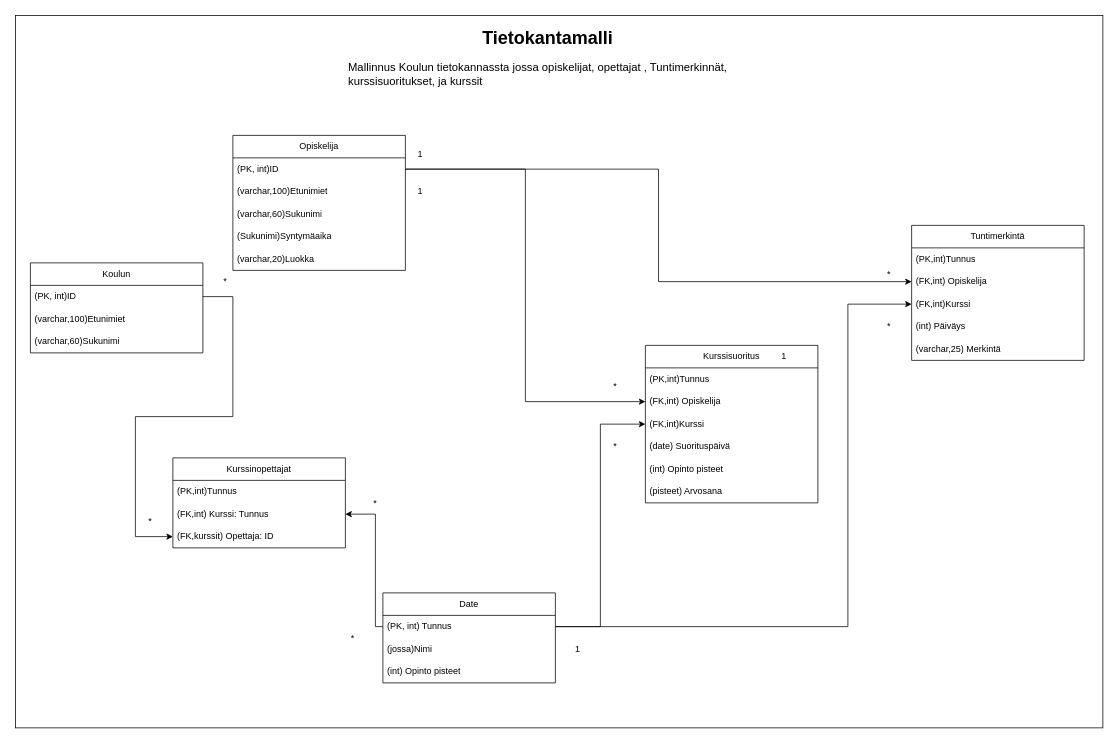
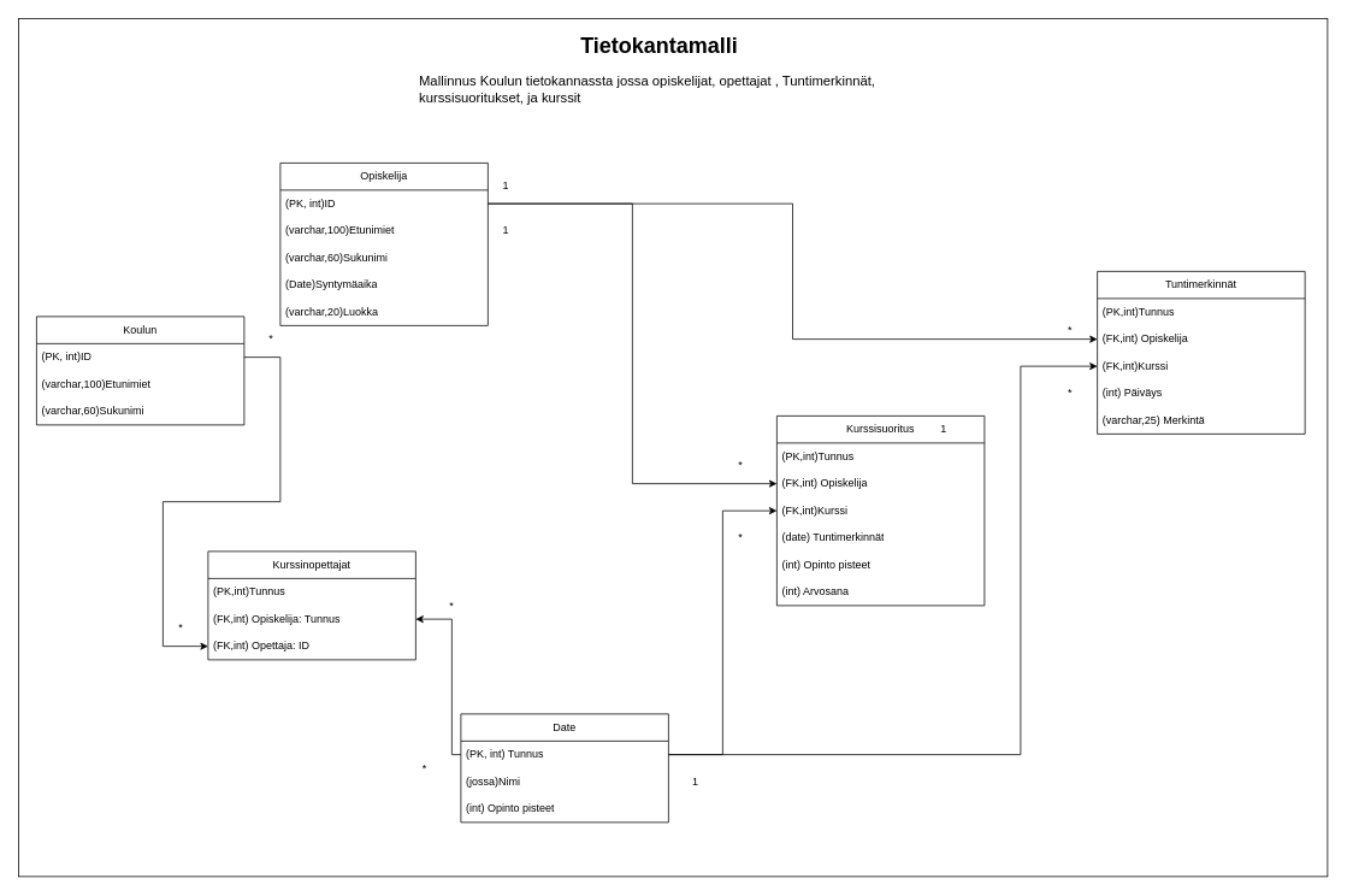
- <mxCell id="8" value="(Sukunimi)Syntymäaika" style="text;strokeColor=none;fillColor=none;align=left;verticalAlign=middle;spacingLeft=4;spacingRight=4;overflow=hidden;points=[[0,0.5],[1,0.5]];portConstraint=eastwest;rotatable=0;whiteSpace=wrap;html=1;" vertex="1" parent="4"><mxGeometry y="120" width="230" height="30" as="geometry" /></mxCell>
+ <mxCell id="8" value="(Date)Syntymäaika" style="text;strokeColor=none;fillColor=none;align=left;verticalAlign=middle;spacingLeft=4;spacingRight=4;overflow=hidden;points=[[0,0.5],[1,0.5]];portConstraint=eastwest;rotatable=0;whiteSpace=wrap;html=1;" vertex="1" parent="4"><mxGeometry y="120" width="230" height="30" as="geometry" /></mxCell>
- <mxCell id="26" value="Tuntimerkintä" style="swimlane;fontStyle=0;childLayout=stackLayout;horizontal=1;startSize=30;horizontalStack=0;resizeParent=1;resizeParentMax=0;resizeLast=0;collapsible=1;marginBottom=0;whiteSpace=wrap;html=1;" vertex="1" parent="1"><mxGeometry x="1215" y="300" width="230" height="180" as="geometry" /></mxCell>
+ <mxCell id="26" value="Tuntimerkinnät" style="swimlane;fontStyle=0;childLayout=stackLayout;horizontal=1;startSize=30;horizontalStack=0;resizeParent=1;resizeParentMax=0;resizeLast=0;collapsible=1;marginBottom=0;whiteSpace=wrap;html=1;" vertex="1" parent="1"><mxGeometry x="1215" y="300" width="230" height="180" as="geometry" /></mxCell>
- <mxCell id="14" value="(date) Suorituspäivä" style="text;strokeColor=none;fillColor=none;align=left;verticalAlign=middle;spacingLeft=4;spacingRight=4;overflow=hidden;points=[[0,0.5],[1,0.5]];portConstraint=eastwest;rotatable=0;whiteSpace=wrap;html=1;" vertex="1" parent="10"><mxGeometry y="120" width="230" height="30" as="geometry" /></mxCell>
+ <mxCell id="14" value="(date) Tuntimerkinnät" style="text;strokeColor=none;fillColor=none;align=left;verticalAlign=middle;spacingLeft=4;spacingRight=4;overflow=hidden;points=[[0,0.5],[1,0.5]];portConstraint=eastwest;rotatable=0;whiteSpace=wrap;html=1;" vertex="1" parent="10"><mxGeometry y="120" width="230" height="30" as="geometry" /></mxCell>
- <mxCell id="16" value="(pisteet) Arvosana" style="text;strokeColor=none;fillColor=none;align=left;verticalAlign=middle;spacingLeft=4;spacingRight=4;overflow=hidden;points=[[0,0.5],[1,0.5]];portConstraint=eastwest;rotatable=0;whiteSpace=wrap;html=1;" vertex="1" parent="10"><mxGeometry y="180" width="230" height="30" as="geometry" /></mxCell>
+ <mxCell id="16" value="(int) Arvosana" style="text;strokeColor=none;fillColor=none;align=left;verticalAlign=middle;spacingLeft=4;spacingRight=4;overflow=hidden;points=[[0,0.5],[1,0.5]];portConstraint=eastwest;rotatable=0;whiteSpace=wrap;html=1;" vertex="1" parent="10"><mxGeometry y="180" width="230" height="30" as="geometry" /></mxCell>
- <mxCell id="43" value="(FK,int) Kurssi: Tunnus" style="text;strokeColor=none;fillColor=none;align=left;verticalAlign=middle;spacingLeft=4;spacingRight=4;overflow=hidden;points=[[0,0.5],[1,0.5]];portConstraint=eastwest;rotatable=0;whiteSpace=wrap;html=1;" vertex="1" parent="41"><mxGeometry y="60" width="230" height="30" as="geometry" /></mxCell>
+ <mxCell id="43" value="(FK,int) Opiskelija: Tunnus" style="text;strokeColor=none;fillColor=none;align=left;verticalAlign=middle;spacingLeft=4;spacingRight=4;overflow=hidden;points=[[0,0.5],[1,0.5]];portConstraint=eastwest;rotatable=0;whiteSpace=wrap;html=1;" vertex="1" parent="41"><mxGeometry y="60" width="230" height="30" as="geometry" /></mxCell>
- <mxCell id="44" value="(FK,kurssit) Opettaja: ID" style="text;strokeColor=none;fillColor=none;align=left;verticalAlign=middle;spacingLeft=4;spacingRight=4;overflow=hidden;points=[[0,0.5],[1,0.5]];portConstraint=eastwest;rotatable=0;whiteSpace=wrap;html=1;" vertex="1" parent="41"><mxGeometry y="90" width="230" height="30" as="geometry" /></mxCell>
+ <mxCell id="44" value="(FK,int) Opettaja: ID" style="text;strokeColor=none;fillColor=none;align=left;verticalAlign=middle;spacingLeft=4;spacingRight=4;overflow=hidden;points=[[0,0.5],[1,0.5]];portConstraint=eastwest;rotatable=0;whiteSpace=wrap;html=1;" vertex="1" parent="41"><mxGeometry y="90" width="230" height="30" as="geometry" /></mxCell>
